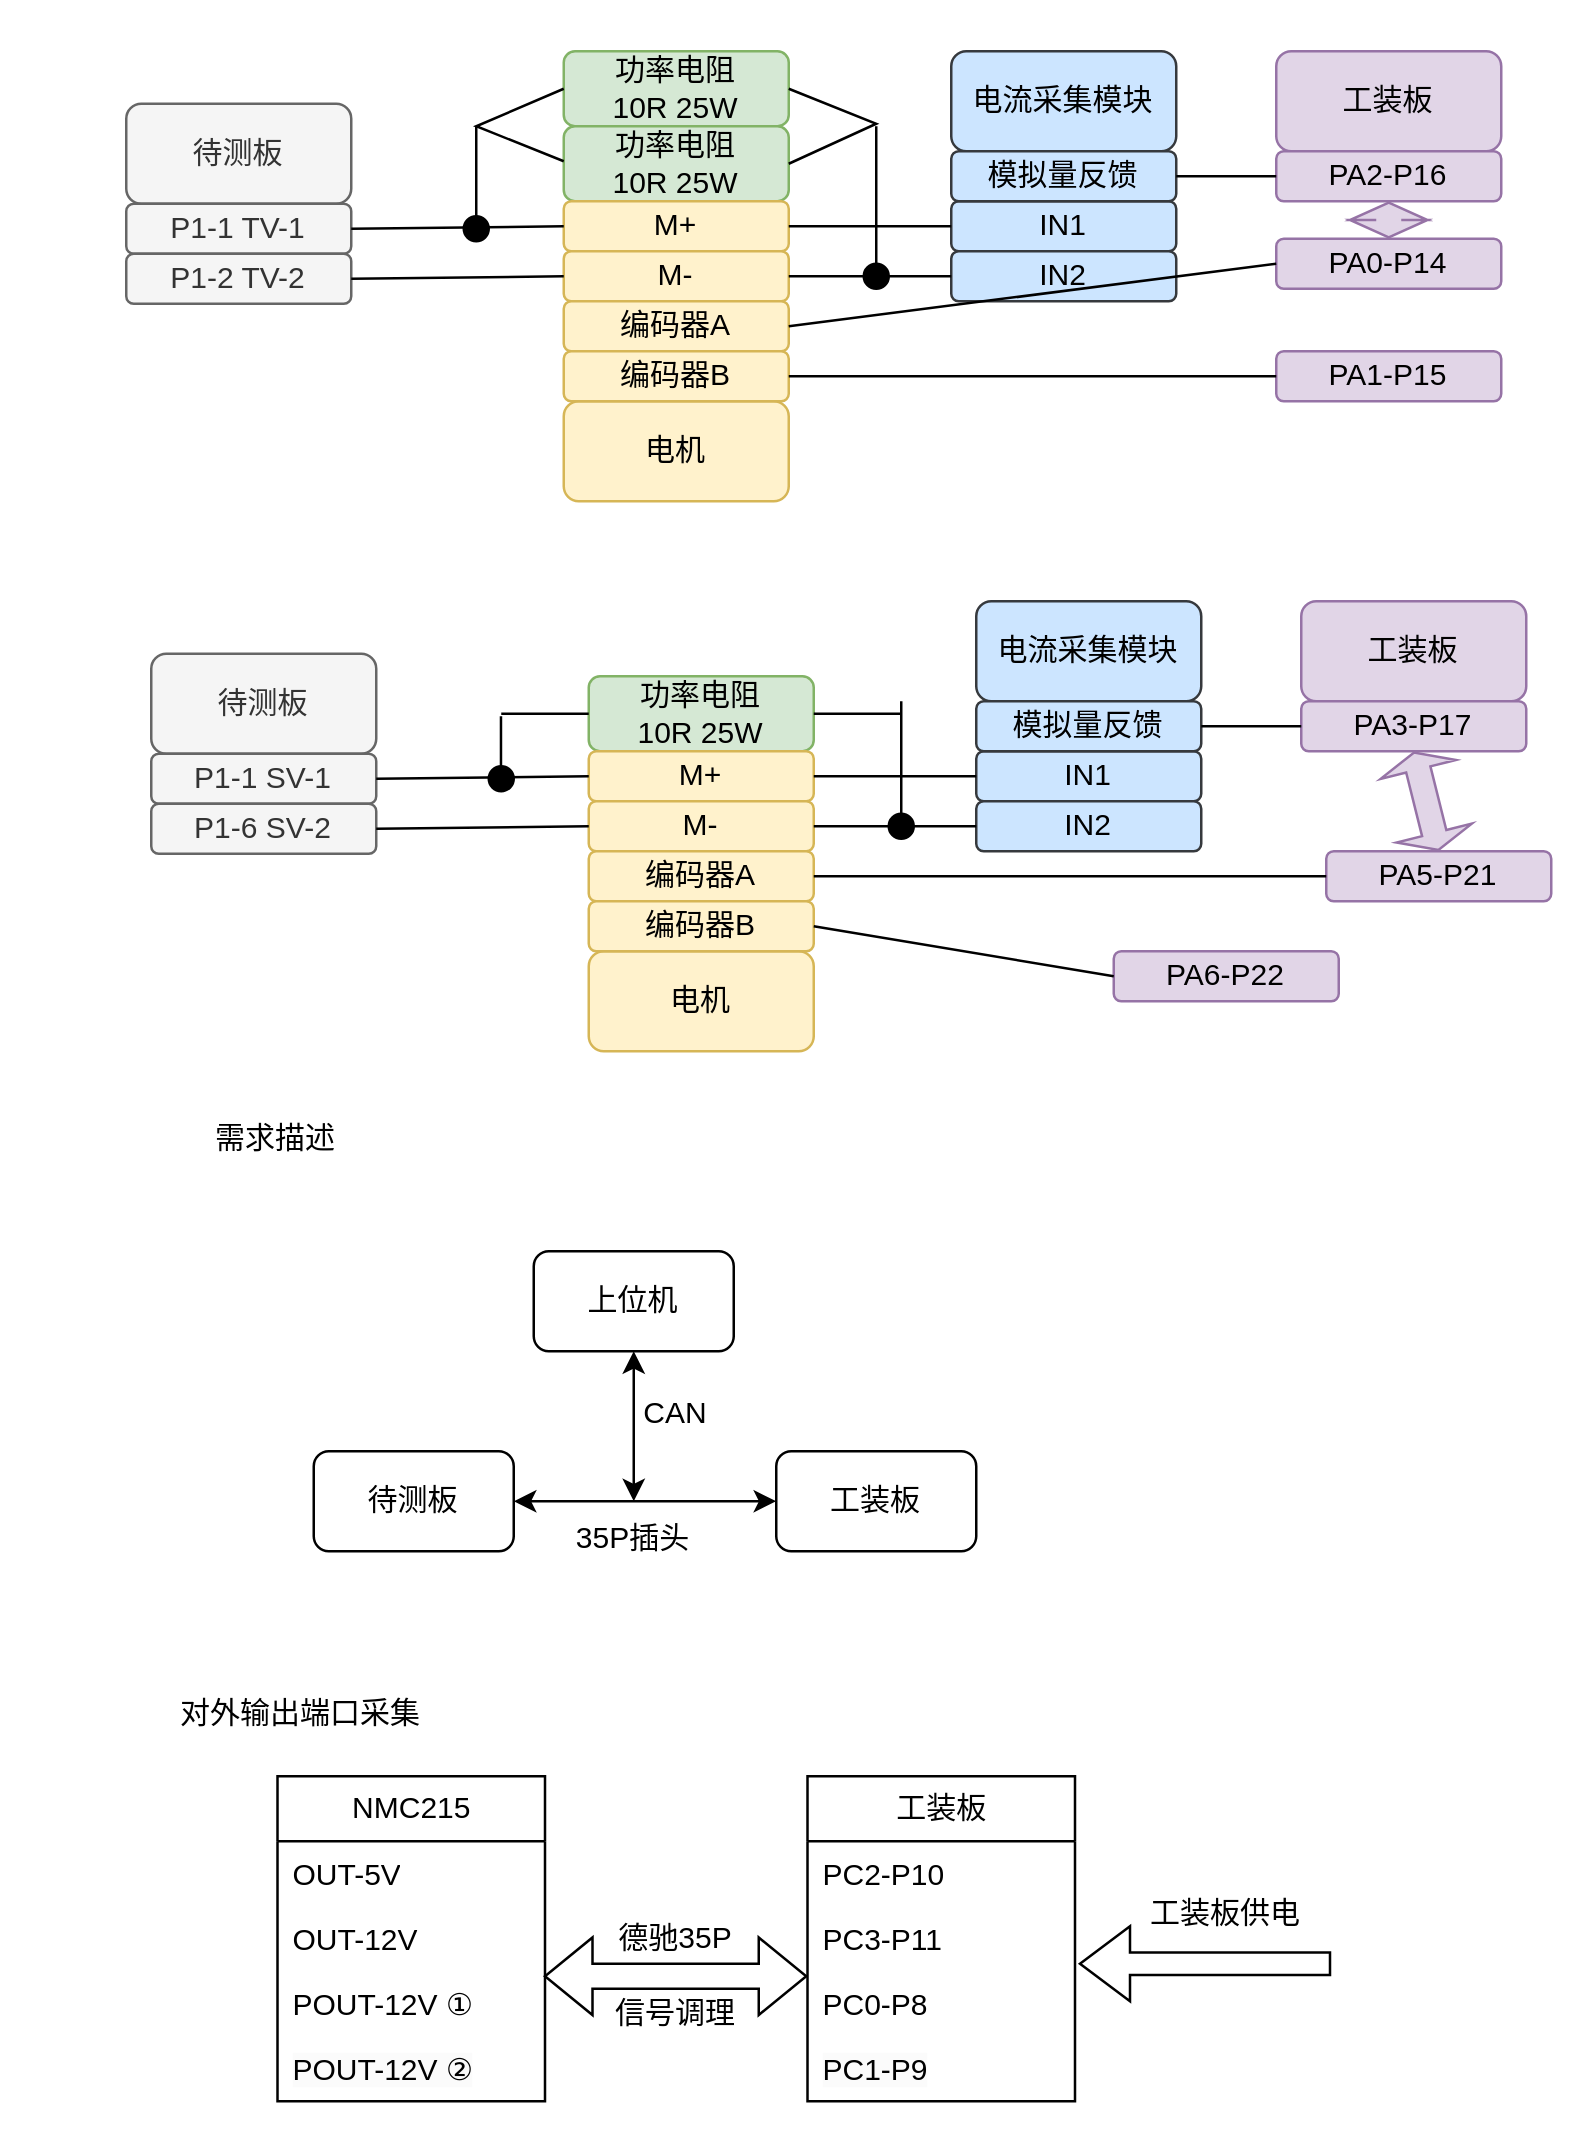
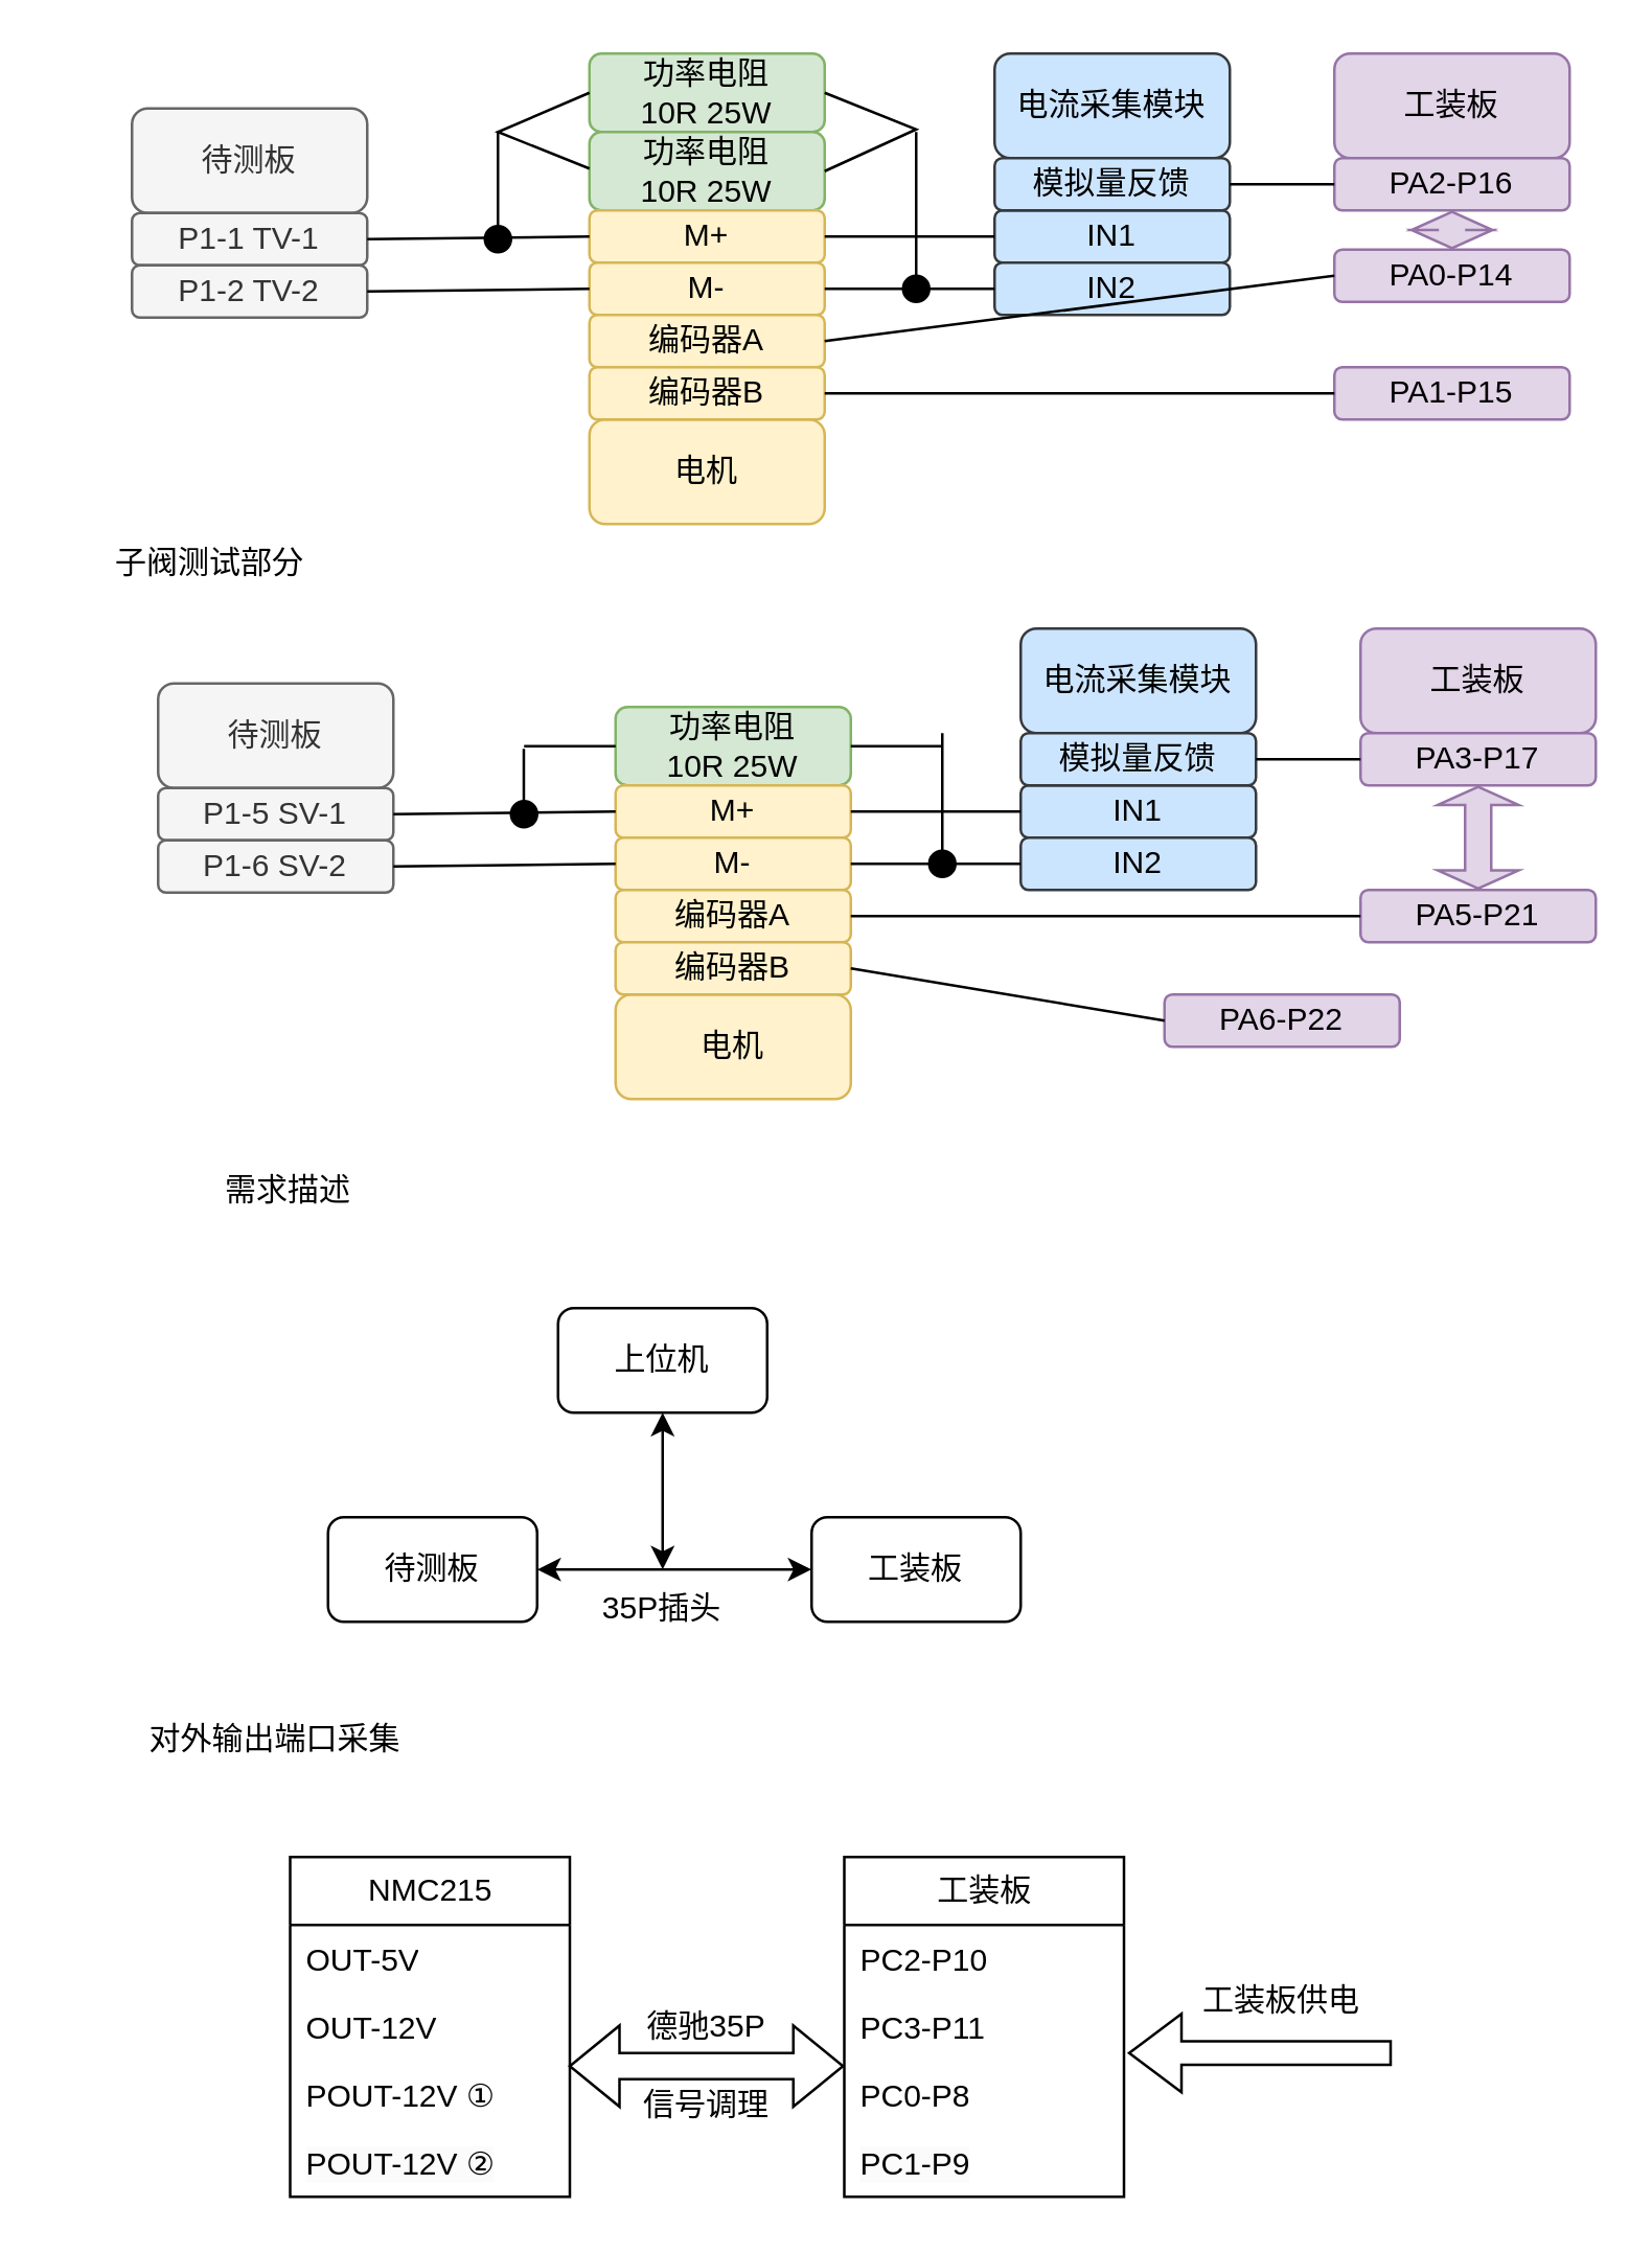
+ <mxCell id="72" value="子阀测试部分" style="text;strokeColor=none;align=center;fillColor=none;html=1;verticalAlign=middle;whiteSpace=wrap;rounded=0;" vertex="1" parent="1"><mxGeometry y="200" width="120" height="30" as="geometry" x="20" /></mxCell>
- <mxCell id="48" value="P1-1 SV-1" style="rounded=1;whiteSpace=wrap;html=1;fillColor=#f5f5f5;fontColor=#333333;strokeColor=#666666;" vertex="1" parent="1"><mxGeometry x="60" y="301" width="90" height="20" as="geometry" /></mxCell>
+ <mxCell id="48" value="P1-5 SV-1" style="rounded=1;whiteSpace=wrap;html=1;fillColor=#f5f5f5;fontColor=#333333;strokeColor=#666666;" vertex="1" parent="1"><mxGeometry x="60" y="301" width="90" height="20" as="geometry" /></mxCell>
- <mxCell id="57" value="PA5-P21" style="rounded=1;whiteSpace=wrap;html=1;fillColor=#e1d5e7;strokeColor=#9673a6;" vertex="1" parent="1"><mxGeometry x="530" y="340" width="90" height="20" as="geometry" /></mxCell>
+ <mxCell id="57" value="PA5-P21" style="rounded=1;whiteSpace=wrap;html=1;fillColor=#e1d5e7;strokeColor=#9673a6;" vertex="1" parent="1"><mxGeometry x="520" y="340" width="90" height="20" as="geometry" /></mxCell>
- <mxCell id="40" value="CAN" style="text;strokeColor=none;align=center;fillColor=none;html=1;verticalAlign=middle;whiteSpace=wrap;rounded=0;" parent="1" vertex="1"><mxGeometry x="240" y="550" width="60" height="30" as="geometry" /></mxCell>
- <mxCell id="76" value="对外输出端口采集" style="text;strokeColor=none;align=center;fillColor=none;html=1;verticalAlign=middle;whiteSpace=wrap;rounded=0;" vertex="1" parent="1"><mxGeometry x="60" y="670" width="120" height="30" as="geometry" /></mxCell>
+ <mxCell id="76" value="对外输出端口采集" style="text;strokeColor=none;align=center;fillColor=none;html=1;verticalAlign=middle;whiteSpace=wrap;rounded=0;" vertex="1" parent="1"><mxGeometry x="45" y="650" width="120" height="30" as="geometry" /></mxCell>
